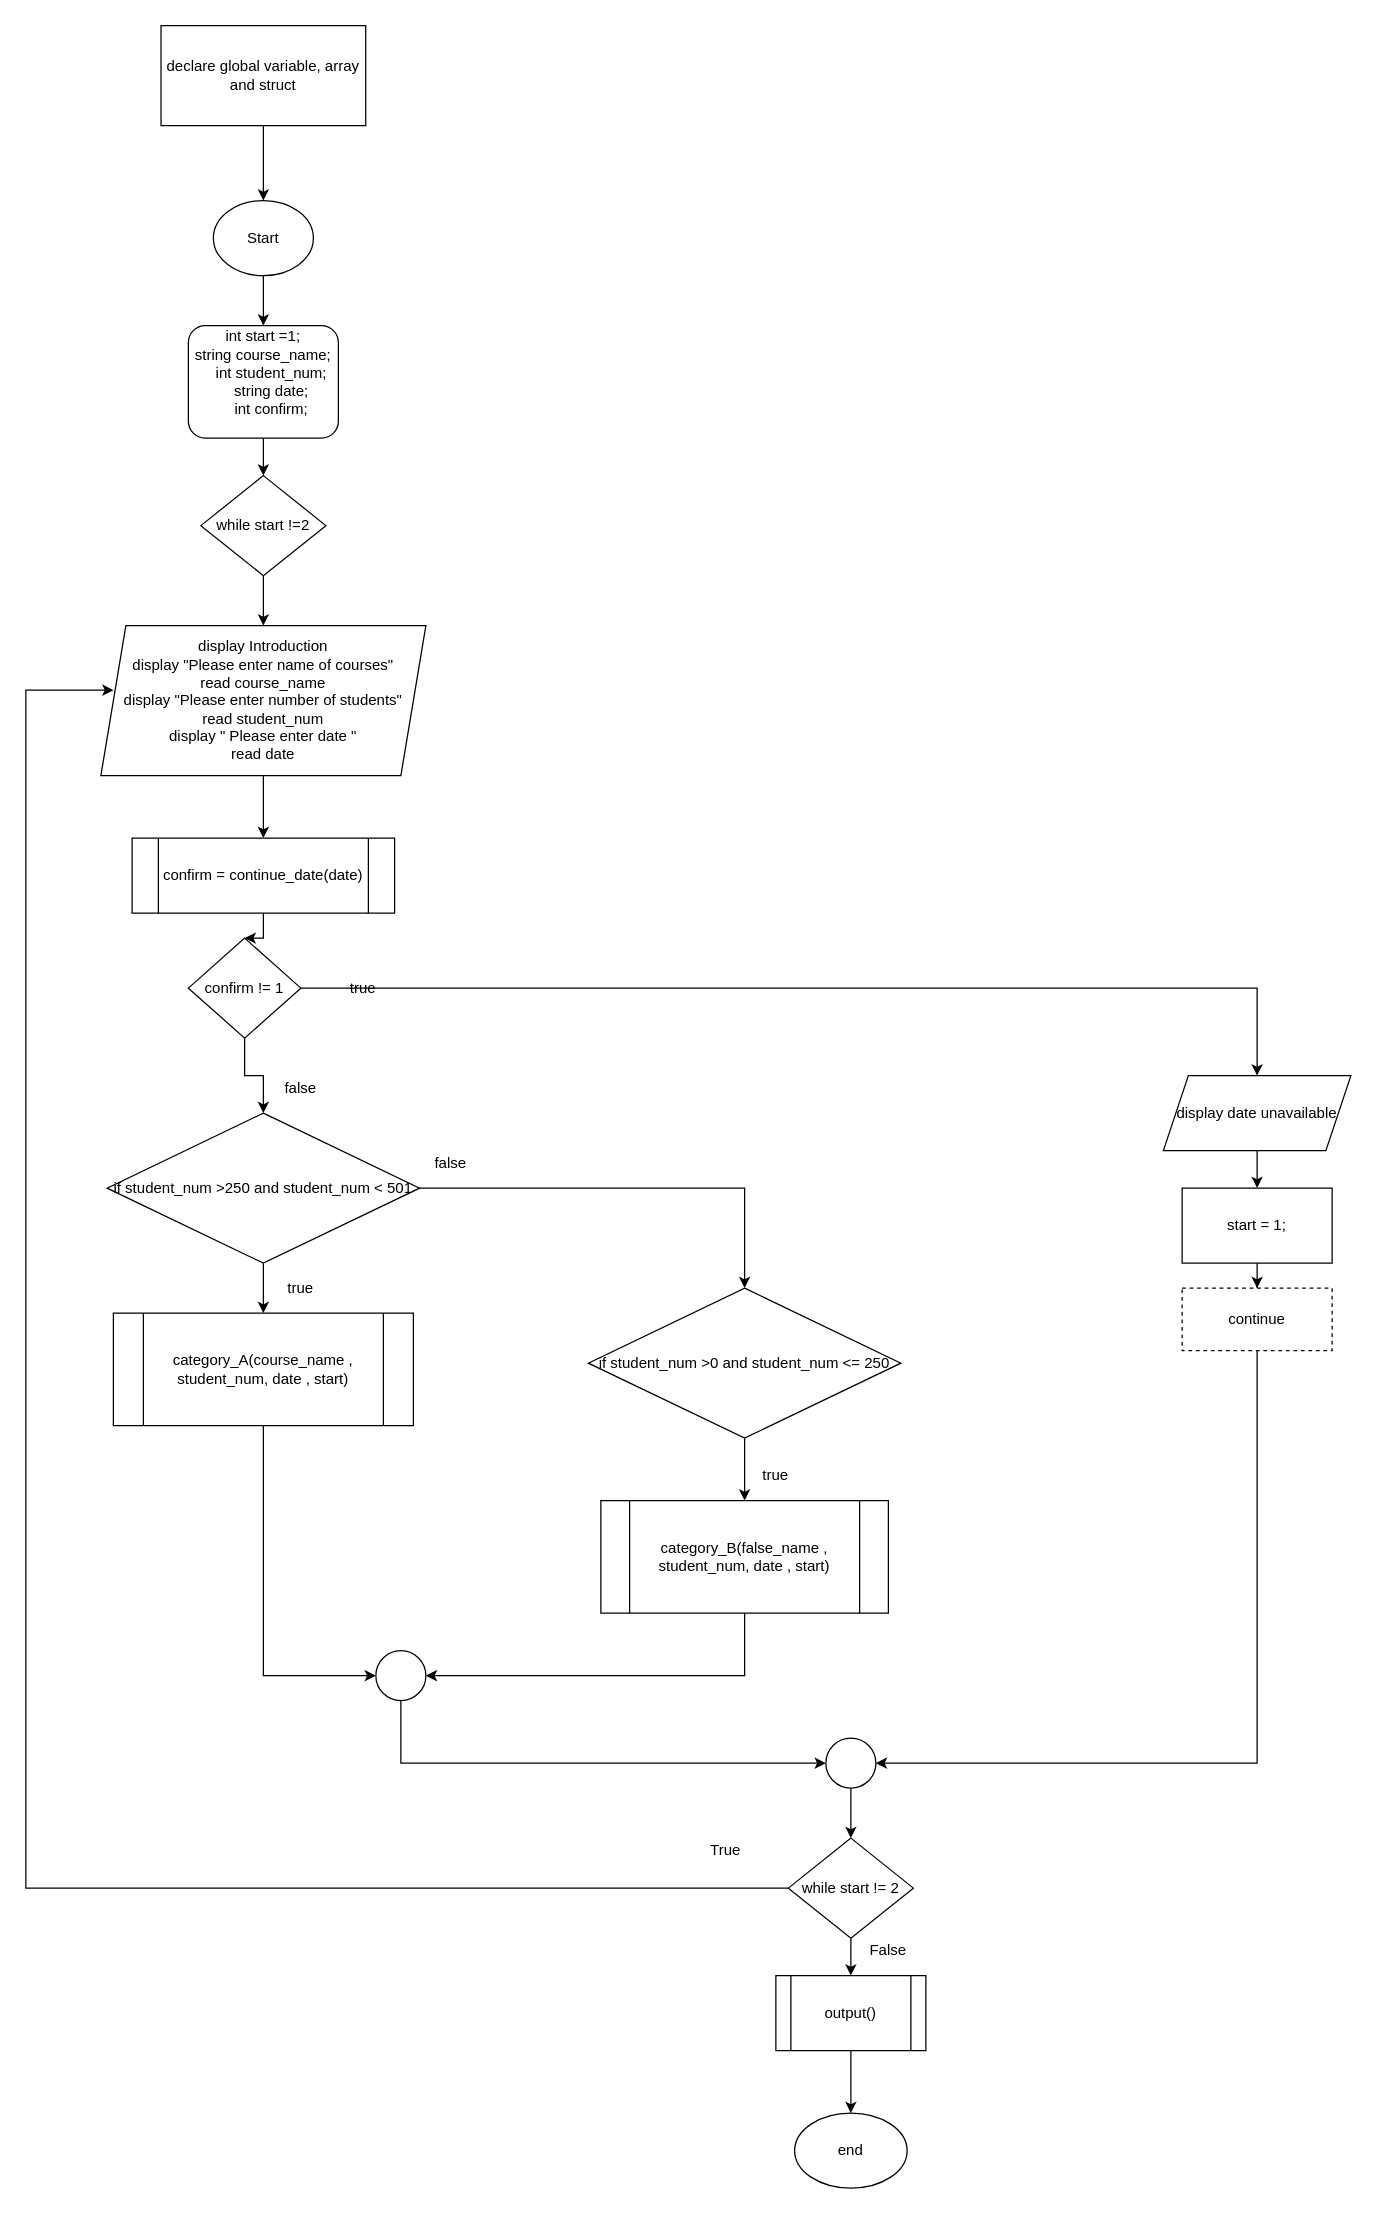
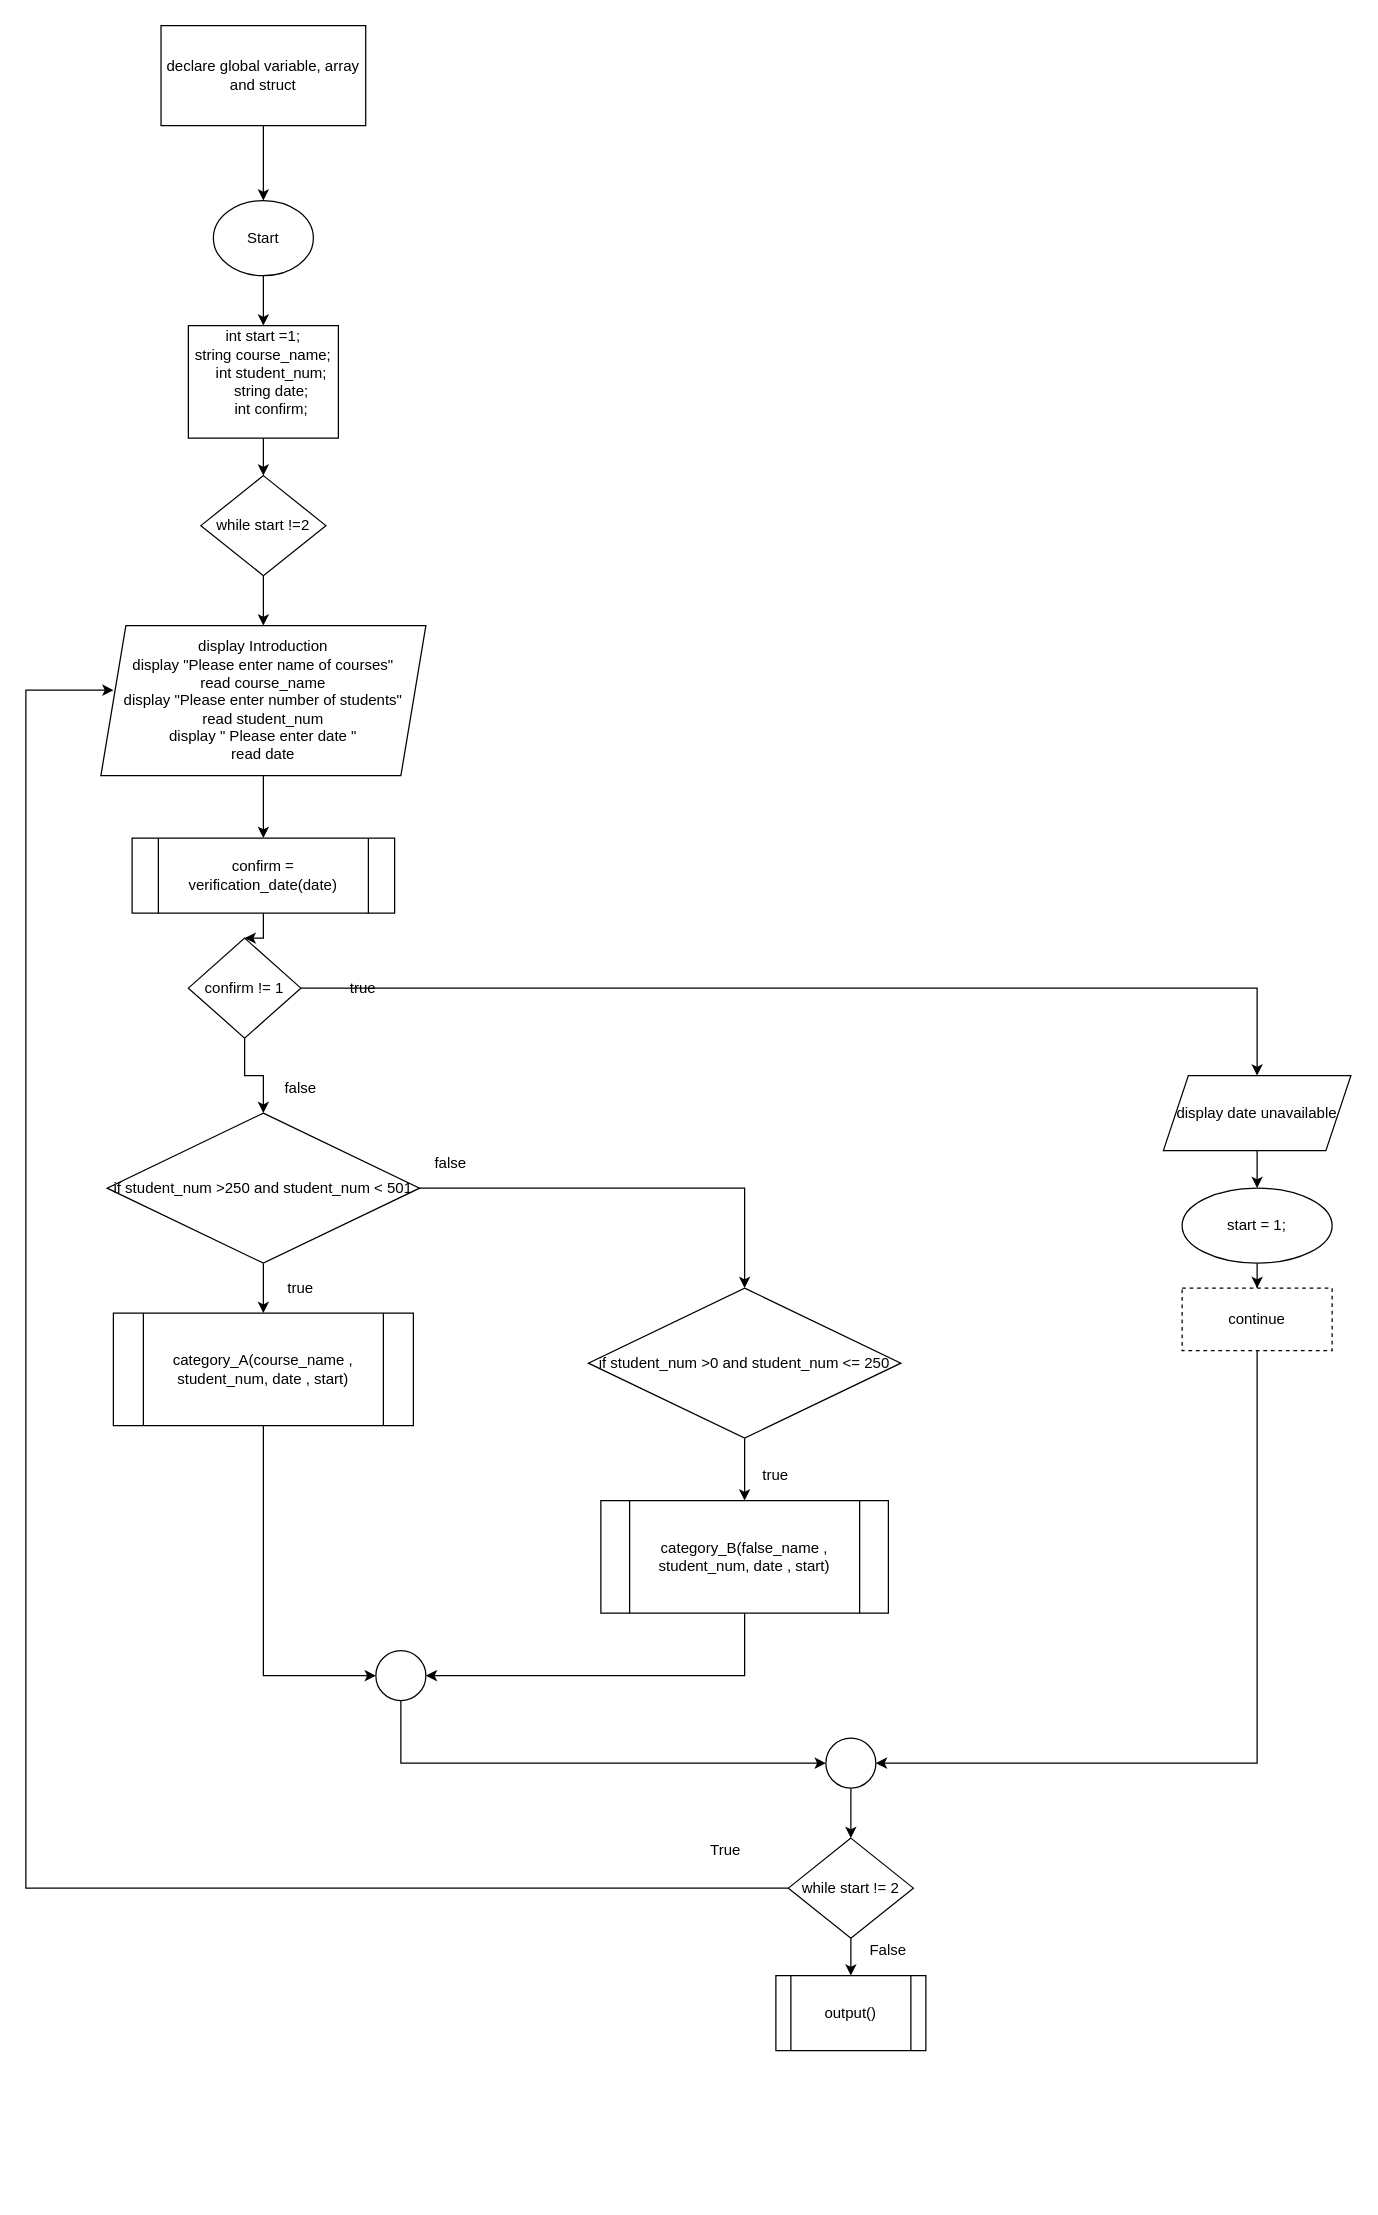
- <mxCell id="5" value="&lt;div&gt;int start =1;&lt;/div&gt;&lt;div&gt;string course_name;&lt;br&gt;&amp;nbsp;&amp;nbsp; &amp;nbsp;int student_num;&lt;br&gt;&amp;nbsp;&amp;nbsp; &amp;nbsp;string date;&lt;br&gt;&amp;nbsp;&amp;nbsp; &amp;nbsp;int confirm;&lt;br&gt;&lt;/div&gt;&lt;div&gt;&lt;br&gt;&lt;/div&gt;" style="whiteSpace=wrap;html=1;rounded=1;" vertex="1" parent="1"><mxGeometry x="150" y="260" width="120" height="90" as="geometry" /></mxCell>
+ <mxCell id="5" value="&lt;div&gt;int start =1;&lt;/div&gt;&lt;div&gt;string course_name;&lt;br&gt;&amp;nbsp;&amp;nbsp; &amp;nbsp;int student_num;&lt;br&gt;&amp;nbsp;&amp;nbsp; &amp;nbsp;string date;&lt;br&gt;&amp;nbsp;&amp;nbsp; &amp;nbsp;int confirm;&lt;br&gt;&lt;/div&gt;&lt;div&gt;&lt;br&gt;&lt;/div&gt;" style="rounded=0;whiteSpace=wrap;html=1;" vertex="1" parent="1"><mxGeometry x="150" y="260" width="120" height="90" as="geometry" /></mxCell>
- <mxCell id="11" value="confirm = continue_date(date)" style="shape=process;whiteSpace=wrap;html=1;backgroundOutline=1;" vertex="1" parent="1"><mxGeometry x="105" y="670" width="210" height="60" as="geometry" /></mxCell>
+ <mxCell id="11" value="confirm = verification_date(date)" style="shape=process;whiteSpace=wrap;html=1;backgroundOutline=1;" vertex="1" parent="1"><mxGeometry x="105" y="670" width="210" height="60" as="geometry" /></mxCell>
- <mxCell id="18" value="start = 1;" style="rounded=0;whiteSpace=wrap;html=1;" vertex="1" parent="1"><mxGeometry x="945" y="950" width="120" height="60" as="geometry" /></mxCell>
+ <mxCell id="18" value="start = 1;" style="ellipse;whiteSpace=wrap;html=1;" vertex="1" parent="1"><mxGeometry x="945" y="950" width="120" height="60" as="geometry" /></mxCell>
- <mxCell id="43" style="edgeStyle=orthogonalEdgeStyle;rounded=0;orthogonalLoop=1;jettySize=auto;html=1;" edge="1" parent="1" source="44" target="46"><mxGeometry relative="1" as="geometry"><mxPoint x="680" y="1680" as="targetPoint" /></mxGeometry></mxCell>
- <mxCell id="46" value="end" style="ellipse;whiteSpace=wrap;html=1;" vertex="1" parent="1"><mxGeometry x="635" y="1690" width="90" height="60" as="geometry" /></mxCell>
